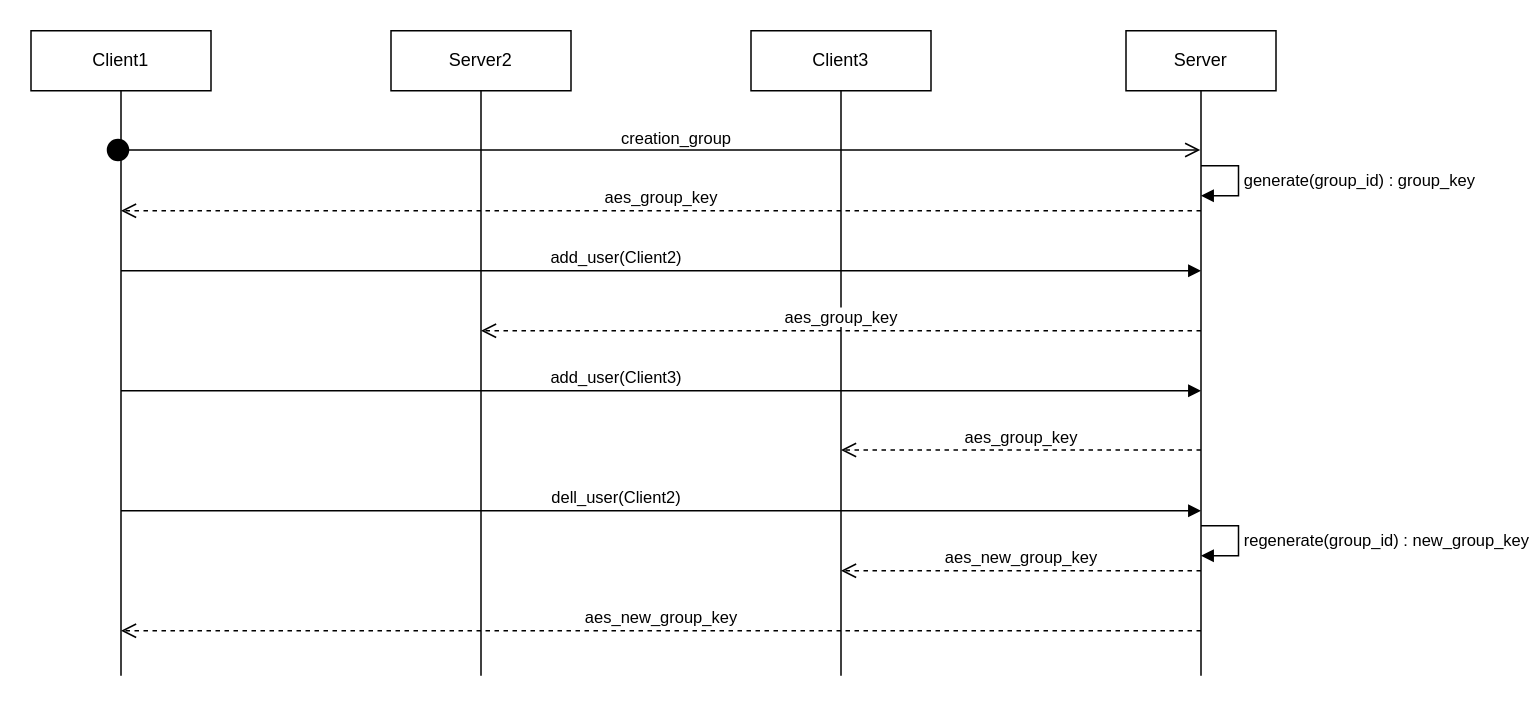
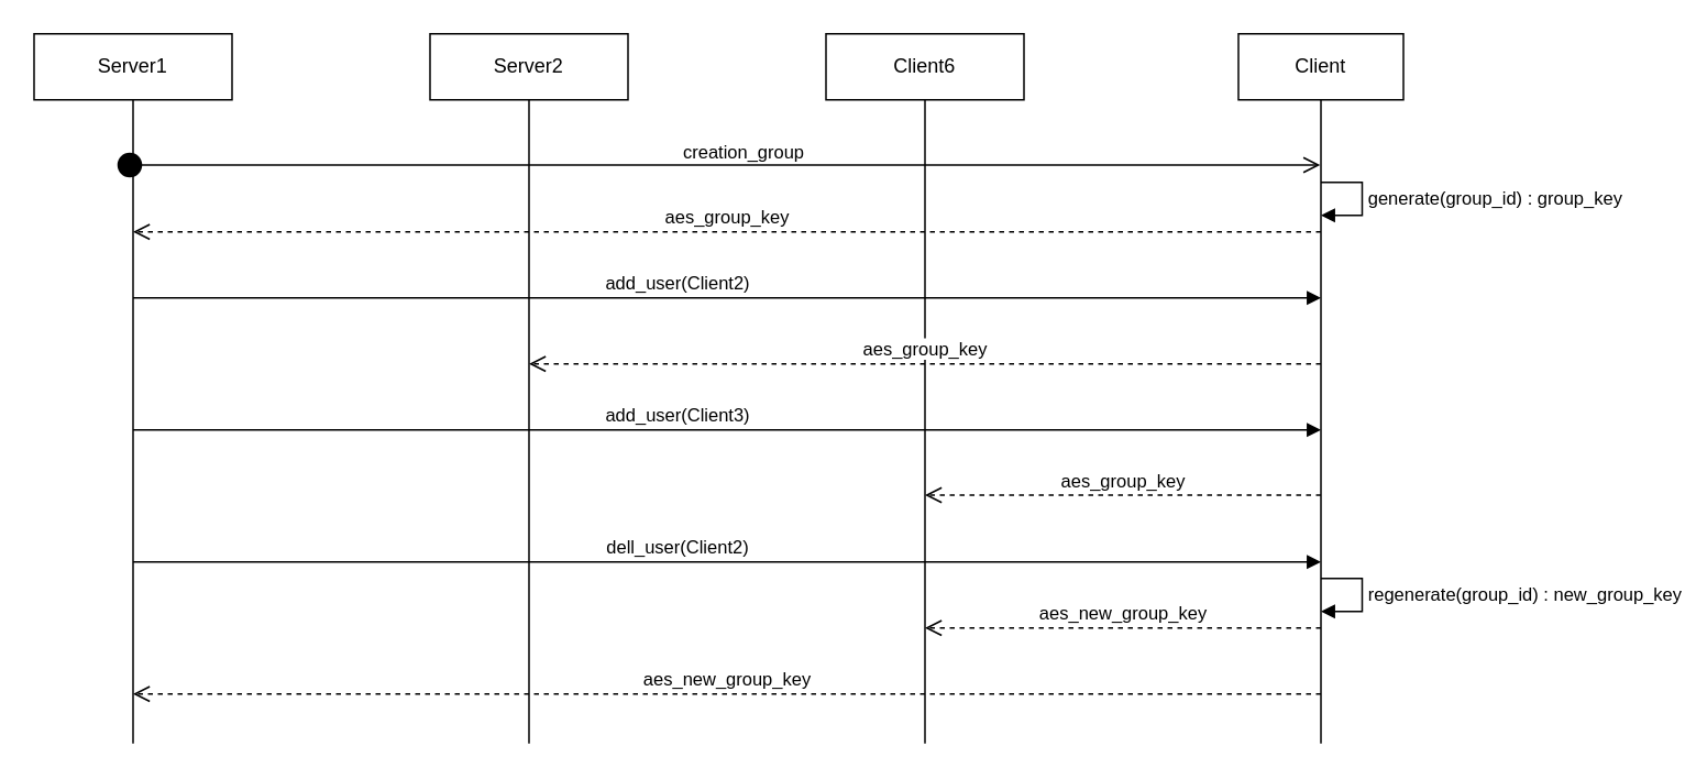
- <mxCell id="5" value="Client1" style="shape=umlLifeline;perimeter=lifelinePerimeter;whiteSpace=wrap;html=1;container=1;collapsible=0;recursiveResize=0;outlineConnect=0;lifelineDashed=0;" parent="1" vertex="1"><mxGeometry x="20" y="20" width="120" height="430" as="geometry" /></mxCell>
+ <mxCell id="5" value="Server1" style="shape=umlLifeline;perimeter=lifelinePerimeter;whiteSpace=wrap;html=1;container=1;collapsible=0;recursiveResize=0;outlineConnect=0;lifelineDashed=0;" parent="1" vertex="1"><mxGeometry x="20" y="20" width="120" height="430" as="geometry" /></mxCell>
- <mxCell id="8" value="Client3" style="shape=umlLifeline;perimeter=lifelinePerimeter;whiteSpace=wrap;html=1;container=1;collapsible=0;recursiveResize=0;outlineConnect=0;lifelineDashed=0;" vertex="1" parent="1"><mxGeometry x="500" y="20" width="120" height="430" as="geometry" /></mxCell>
+ <mxCell id="8" value="Client6" style="shape=umlLifeline;perimeter=lifelinePerimeter;whiteSpace=wrap;html=1;container=1;collapsible=0;recursiveResize=0;outlineConnect=0;lifelineDashed=0;" vertex="1" parent="1"><mxGeometry x="500" y="20" width="120" height="430" as="geometry" /></mxCell>
- <mxCell id="2" value="Server" style="shape=umlLifeline;perimeter=lifelinePerimeter;whiteSpace=wrap;html=1;container=1;collapsible=0;recursiveResize=0;outlineConnect=0;lifelineDashed=0;" parent="1" vertex="1"><mxGeometry x="750" y="20" width="100" height="430" as="geometry" /></mxCell>
+ <mxCell id="2" value="Client" style="shape=umlLifeline;perimeter=lifelinePerimeter;whiteSpace=wrap;html=1;container=1;collapsible=0;recursiveResize=0;outlineConnect=0;lifelineDashed=0;" parent="1" vertex="1"><mxGeometry x="750" y="20" width="100" height="430" as="geometry" /></mxCell>
